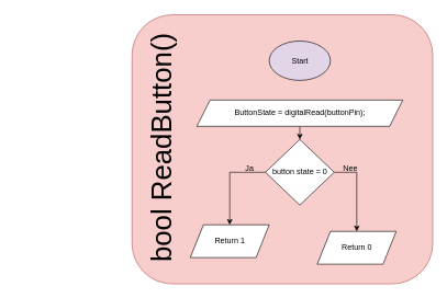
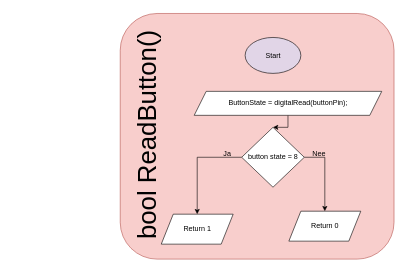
- <mxCell id="6" value="&lt;div style=&quot;line-height: 19px; white-space: pre;&quot;&gt;&lt;font face=&quot;Helvetica&quot;&gt;ButtonState = digitalRead(buttonPin);&lt;/font&gt;&lt;/div&gt;" style="shape=parallelogram;perimeter=parallelogramPerimeter;whiteSpace=wrap;html=1;fixedSize=1;" vertex="1" parent="1"><mxGeometry x="298.5" y="150" width="313" height="40" as="geometry" /></mxCell>
+ <mxCell id="6" value="&lt;div style=&quot;line-height: 19px; white-space: pre;&quot;&gt;&lt;font face=&quot;Helvetica&quot;&gt;ButtonState = digitalRead(buttonPin);&lt;/font&gt;&lt;/div&gt;" style="shape=parallelogram;perimeter=parallelogramPerimeter;whiteSpace=wrap;html=1;fixedSize=1;" vertex="1" parent="1"><mxGeometry x="323.5" y="150" width="313" height="40" as="geometry" /></mxCell>
- <mxCell id="9" value="button state&amp;nbsp;&lt;span style=&quot;background-color: initial;&quot;&gt;=&amp;nbsp;&lt;/span&gt;&lt;span style=&quot;background-color: initial;&quot;&gt;0&lt;/span&gt;" style="rhombus;whiteSpace=wrap;html=1;" vertex="1" parent="1"><mxGeometry x="402.75" y="210" width="104.5" height="100" as="geometry" /></mxCell>
+ <mxCell id="9" value="button state&amp;nbsp;&lt;span style=&quot;background-color: initial;&quot;&gt;=&amp;nbsp;&lt;/span&gt;&lt;span style=&quot;background-color: initial;&quot;&gt;8&lt;/span&gt;" style="rhombus;whiteSpace=wrap;html=1;" vertex="1" parent="1"><mxGeometry x="402.75" y="210" width="104.5" height="100" as="geometry" /></mxCell>
- <mxCell id="11" value="Return 1" style="shape=parallelogram;perimeter=parallelogramPerimeter;whiteSpace=wrap;html=1;fixedSize=1;" vertex="1" parent="1"><mxGeometry x="288.5" y="340" width="120" height="50" as="geometry" /></mxCell>
+ <mxCell id="11" value="Return 1" style="shape=parallelogram;perimeter=parallelogramPerimeter;whiteSpace=wrap;html=1;fixedSize=1;" vertex="1" parent="1"><mxGeometry x="268.5" y="355" width="120" height="50" as="geometry" /></mxCell>
